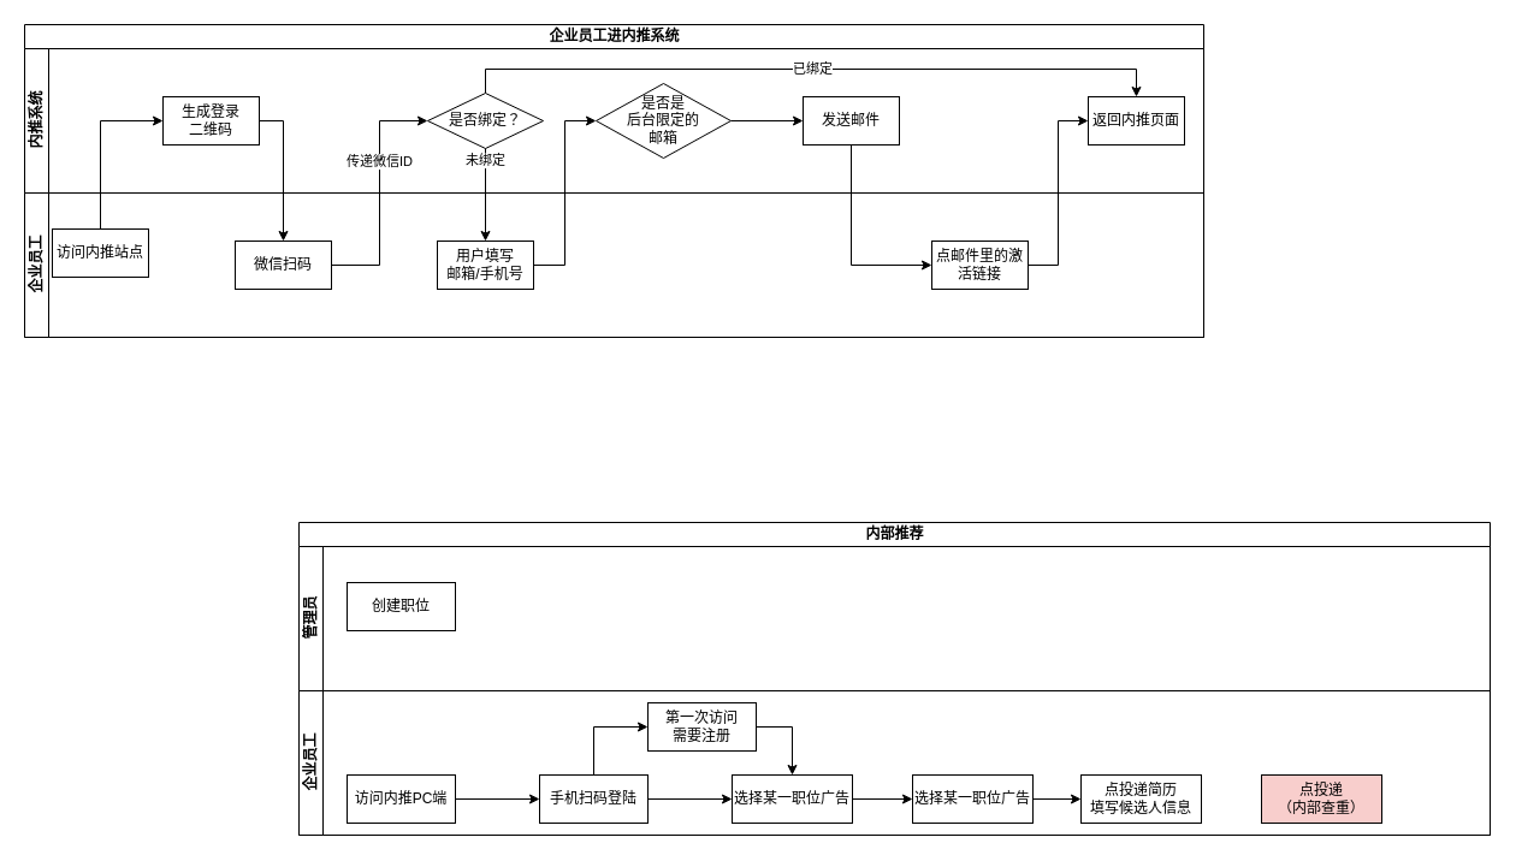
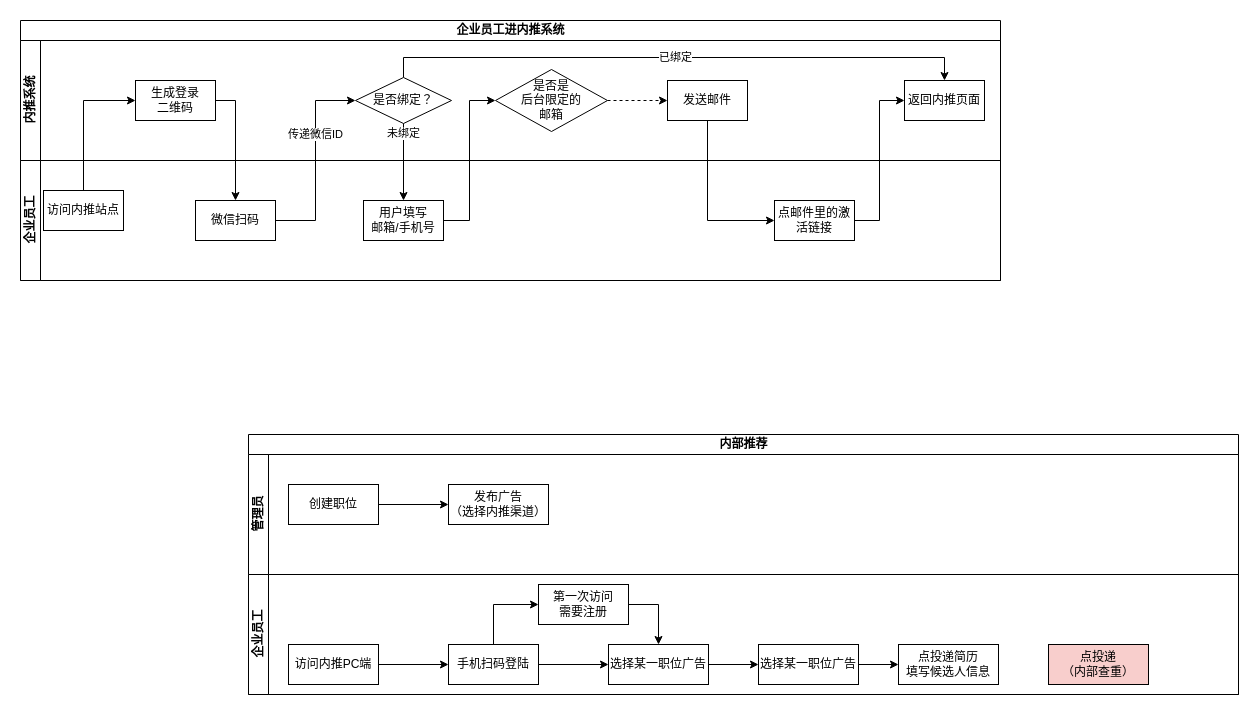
- <mxCell id="23" style="edgeStyle=orthogonalEdgeStyle;rounded=0;orthogonalLoop=1;jettySize=auto;html=1;exitX=1;exitY=0.5;exitDx=0;exitDy=0;entryX=0;entryY=0.5;entryDx=0;entryDy=0;" edge="1" parent="22" source="26" target="24"><mxGeometry relative="1" as="geometry" /></mxCell>
+ <mxCell id="23" style="edgeStyle=orthogonalEdgeStyle;rounded=0;orthogonalLoop=1;jettySize=auto;html=1;exitX=1;exitY=0.5;exitDx=0;exitDy=0;entryX=0;entryY=0.5;entryDx=0;entryDy=0;dashed=1;" edge="1" parent="22" source="26" target="24"><mxGeometry relative="1" as="geometry" /></mxCell>
+ <mxCell id="6" value="" style="edgeStyle=orthogonalEdgeStyle;rounded=0;orthogonalLoop=1;jettySize=auto;html=1;" edge="1" parent="3" source="5" target="4"><mxGeometry relative="1" as="geometry" /></mxCell>
+ <mxCell id="4" value="发布广告&lt;br&gt;（选择内推渠道）" style="rounded=0;whiteSpace=wrap;html=1;" vertex="1" parent="3"><mxGeometry x="200" y="30" width="100" height="40" as="geometry" /></mxCell>
